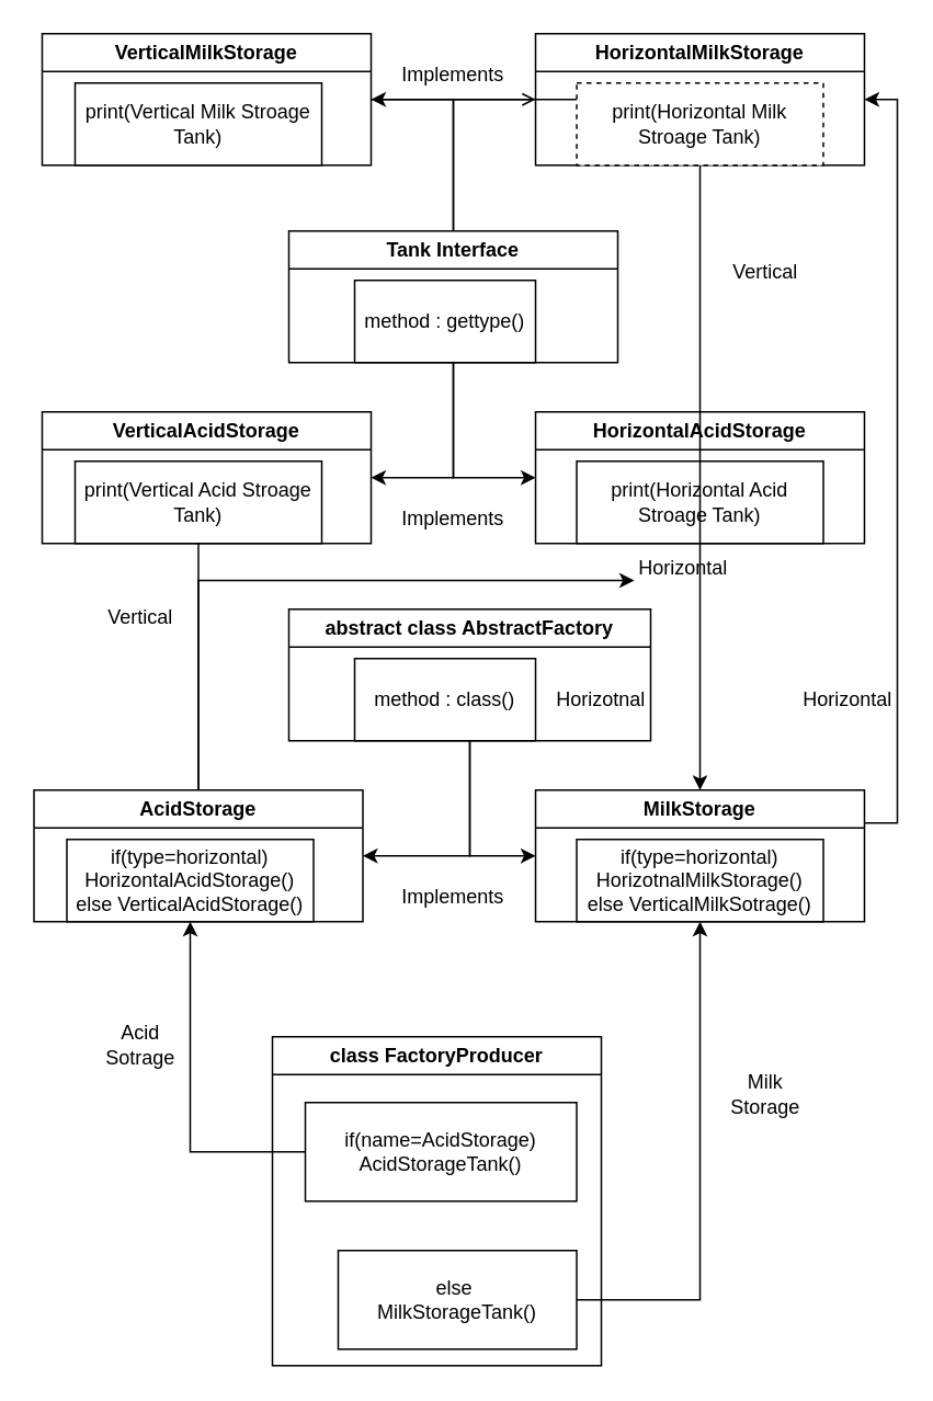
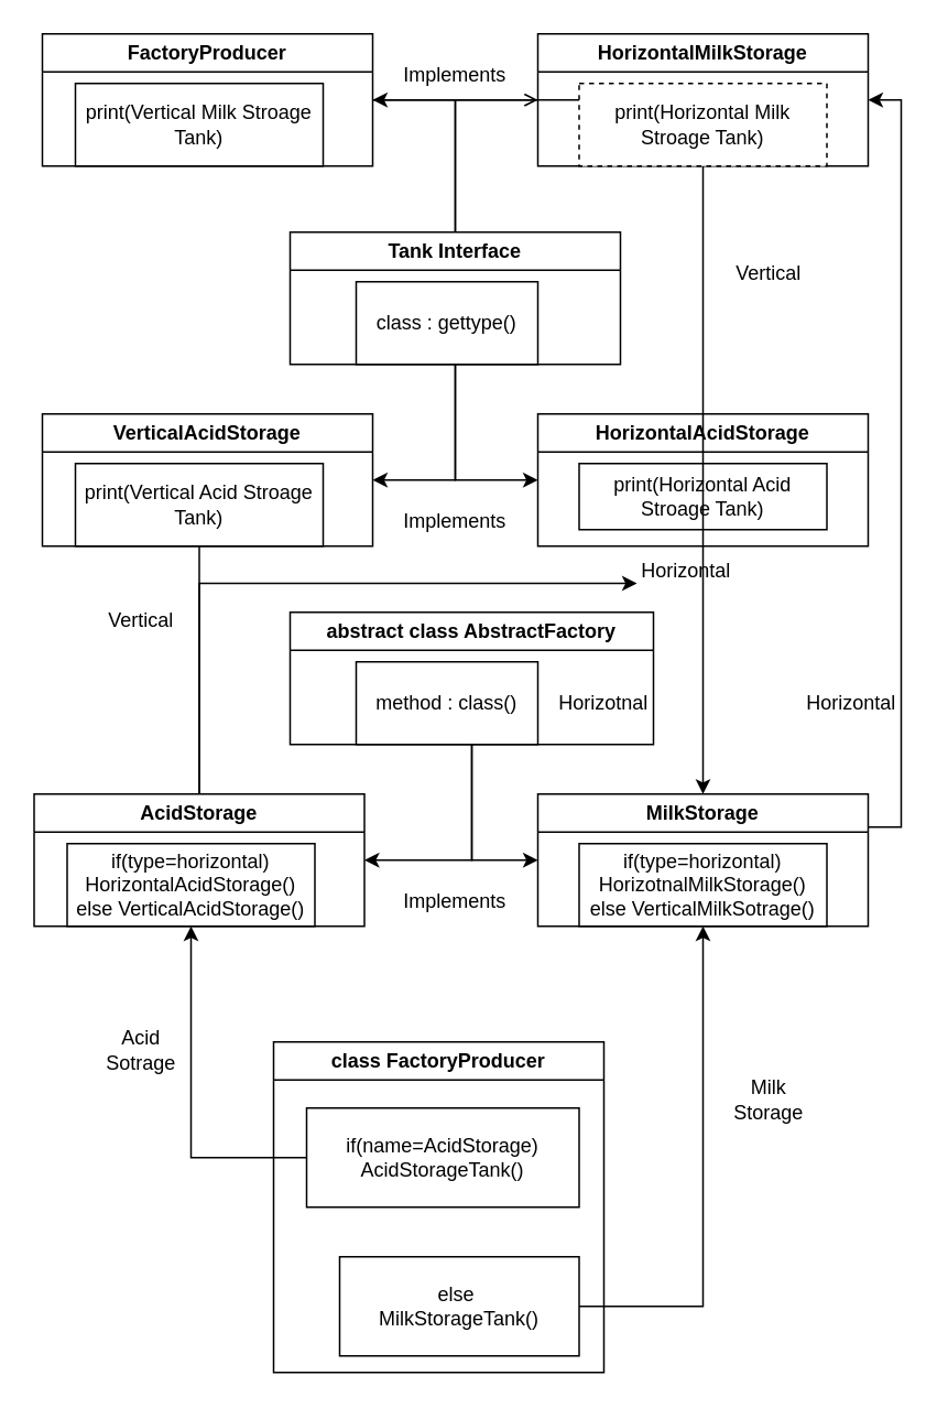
- <mxCell id="15" value="VerticalMilkStorage" style="swimlane;whiteSpace=wrap;html=1;" vertex="1" parent="1"><mxGeometry x="25" y="20" width="200" height="80" as="geometry" /></mxCell>
+ <mxCell id="15" value="FactoryProducer" style="swimlane;whiteSpace=wrap;html=1;" vertex="1" parent="1"><mxGeometry x="25" y="20" width="200" height="80" as="geometry" /></mxCell>
- <mxCell id="7" value="method : gettype()" style="rounded=0;whiteSpace=wrap;html=1;" vertex="1" parent="6"><mxGeometry x="40" y="30" width="110" height="50" as="geometry" /></mxCell>
+ <mxCell id="7" value="class : gettype()" style="rounded=0;whiteSpace=wrap;html=1;" vertex="1" parent="6"><mxGeometry x="40" y="30" width="110" height="50" as="geometry" /></mxCell>
- <mxCell id="12" value="print(Horizontal Acid Stroage Tank)" style="rounded=0;whiteSpace=wrap;html=1;" vertex="1" parent="11"><mxGeometry x="25" y="30" width="150" height="50" as="geometry" /></mxCell>
+ <mxCell id="12" value="print(Horizontal Acid Stroage Tank)" style="rounded=0;whiteSpace=wrap;html=1;" vertex="1" parent="11"><mxGeometry x="25" y="30" width="150" height="40" as="geometry" /></mxCell>
